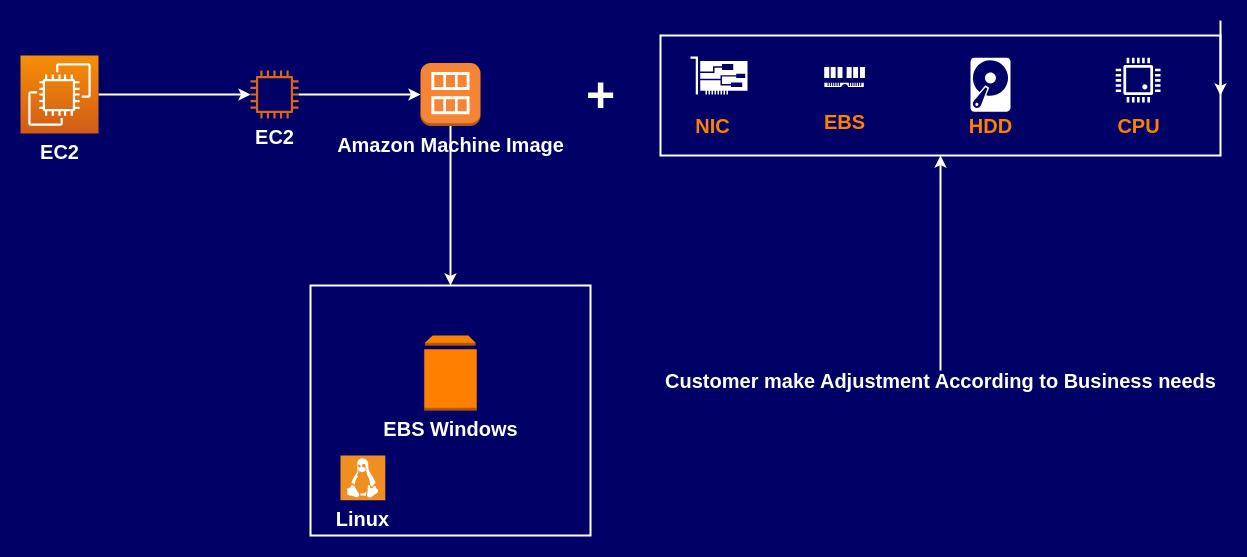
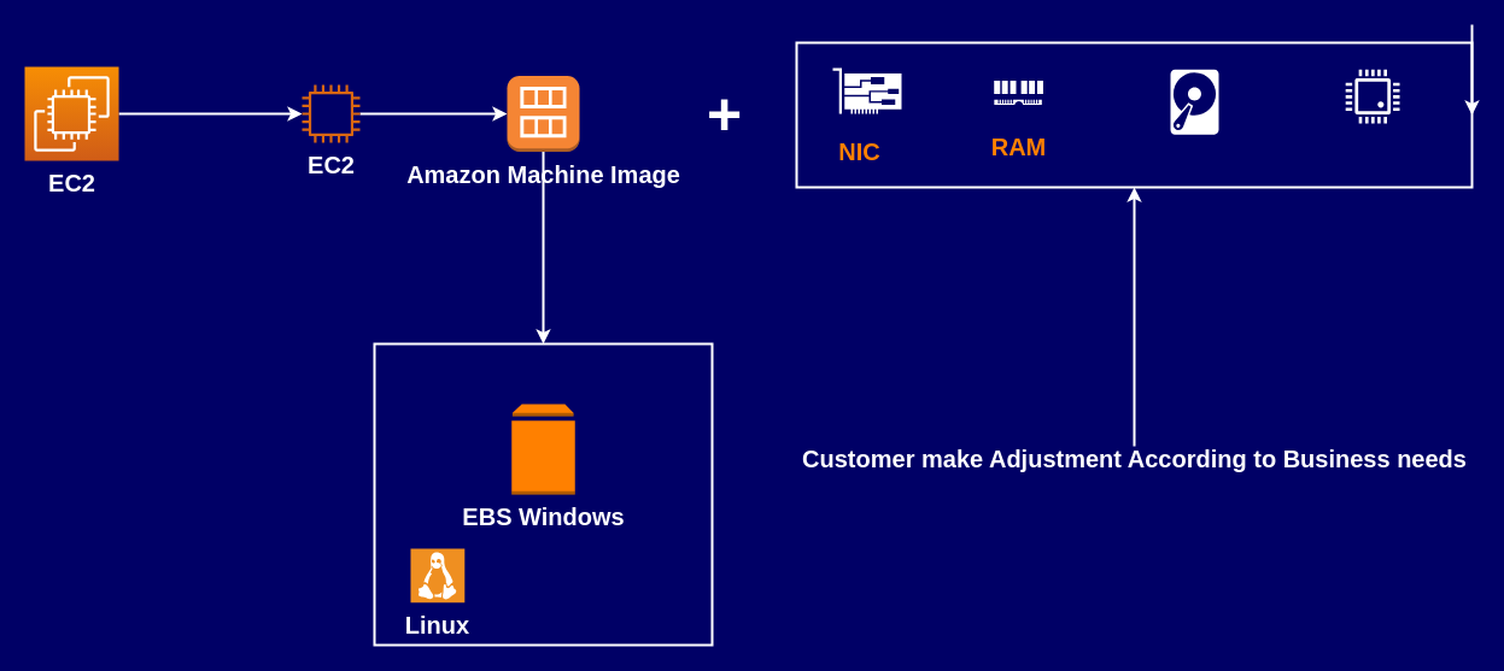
- <mxCell id="21" value="&lt;font color=&quot;#ff8000&quot;&gt;&lt;span style=&quot;font-size: 20px&quot;&gt;&lt;b&gt;EBS&lt;/b&gt;&lt;/span&gt;&lt;/font&gt;" style="text;html=1;resizable=0;autosize=1;align=center;verticalAlign=middle;points=[];fillColor=none;strokeColor=none;rounded=0;" vertex="1" parent="13"><mxGeometry x="154.2" y="76.2" width="60" height="20" as="geometry" /></mxCell>
+ <mxCell id="21" value="&lt;font color=&quot;#ff8000&quot;&gt;&lt;span style=&quot;font-size: 20px&quot;&gt;&lt;b&gt;RAM&lt;/b&gt;&lt;/span&gt;&lt;/font&gt;" style="text;html=1;resizable=0;autosize=1;align=center;verticalAlign=middle;points=[];fillColor=none;strokeColor=none;rounded=0;" vertex="1" parent="13"><mxGeometry x="154.2" y="76.2" width="60" height="20" as="geometry" /></mxCell>
- <mxCell id="20" value="&lt;font color=&quot;#ff8000&quot;&gt;&lt;span style=&quot;font-size: 20px&quot;&gt;&lt;b&gt;HDD&lt;/b&gt;&lt;/span&gt;&lt;/font&gt;" style="text;html=1;resizable=0;autosize=1;align=center;verticalAlign=middle;points=[];fillColor=none;strokeColor=none;rounded=0;" vertex="1" parent="13"><mxGeometry x="300" y="80" width="60" height="20" as="geometry" /></mxCell>
- <mxCell id="22" value="&lt;font color=&quot;#ff8000&quot;&gt;&lt;span style=&quot;font-size: 20px&quot;&gt;&lt;b&gt;CPU&lt;/b&gt;&lt;/span&gt;&lt;/font&gt;" style="text;html=1;resizable=0;autosize=1;align=center;verticalAlign=middle;points=[];fillColor=none;strokeColor=none;rounded=0;" vertex="1" parent="13"><mxGeometry x="447.6" y="80" width="60" height="20" as="geometry" /></mxCell>
